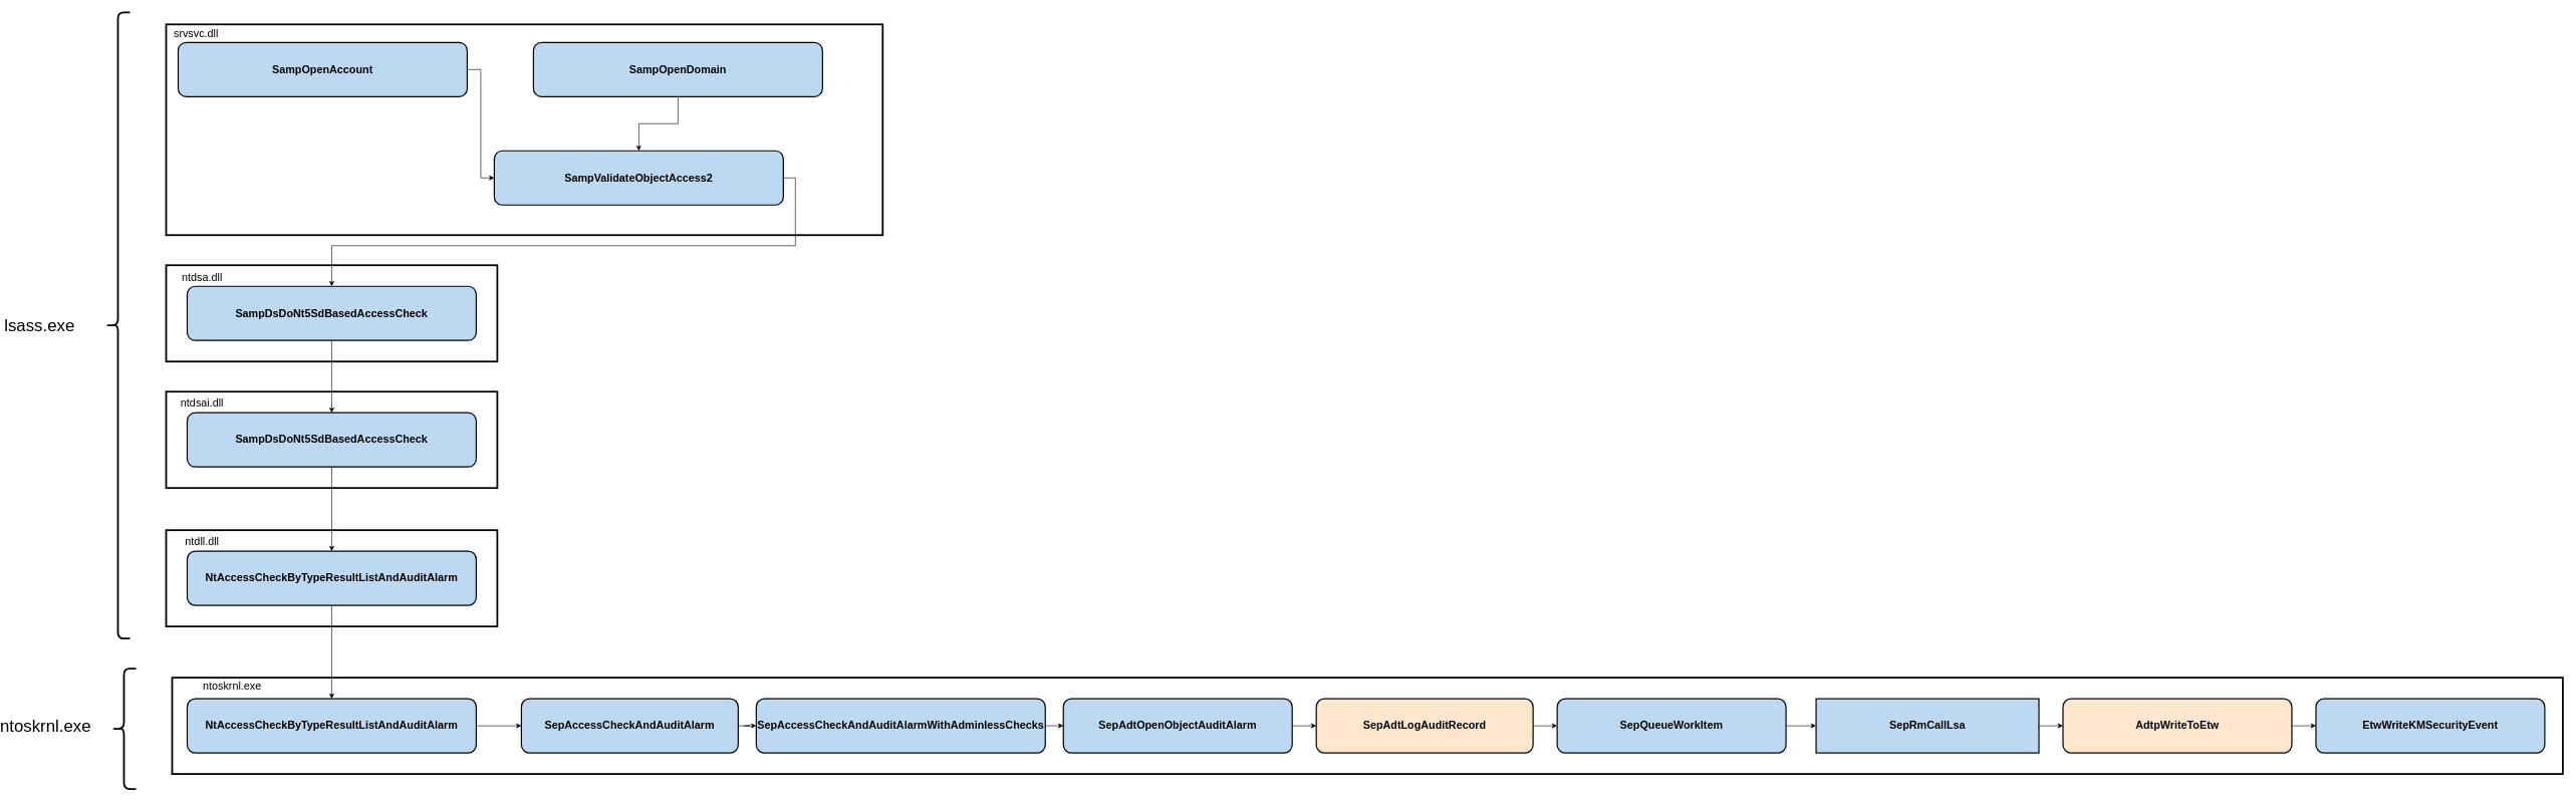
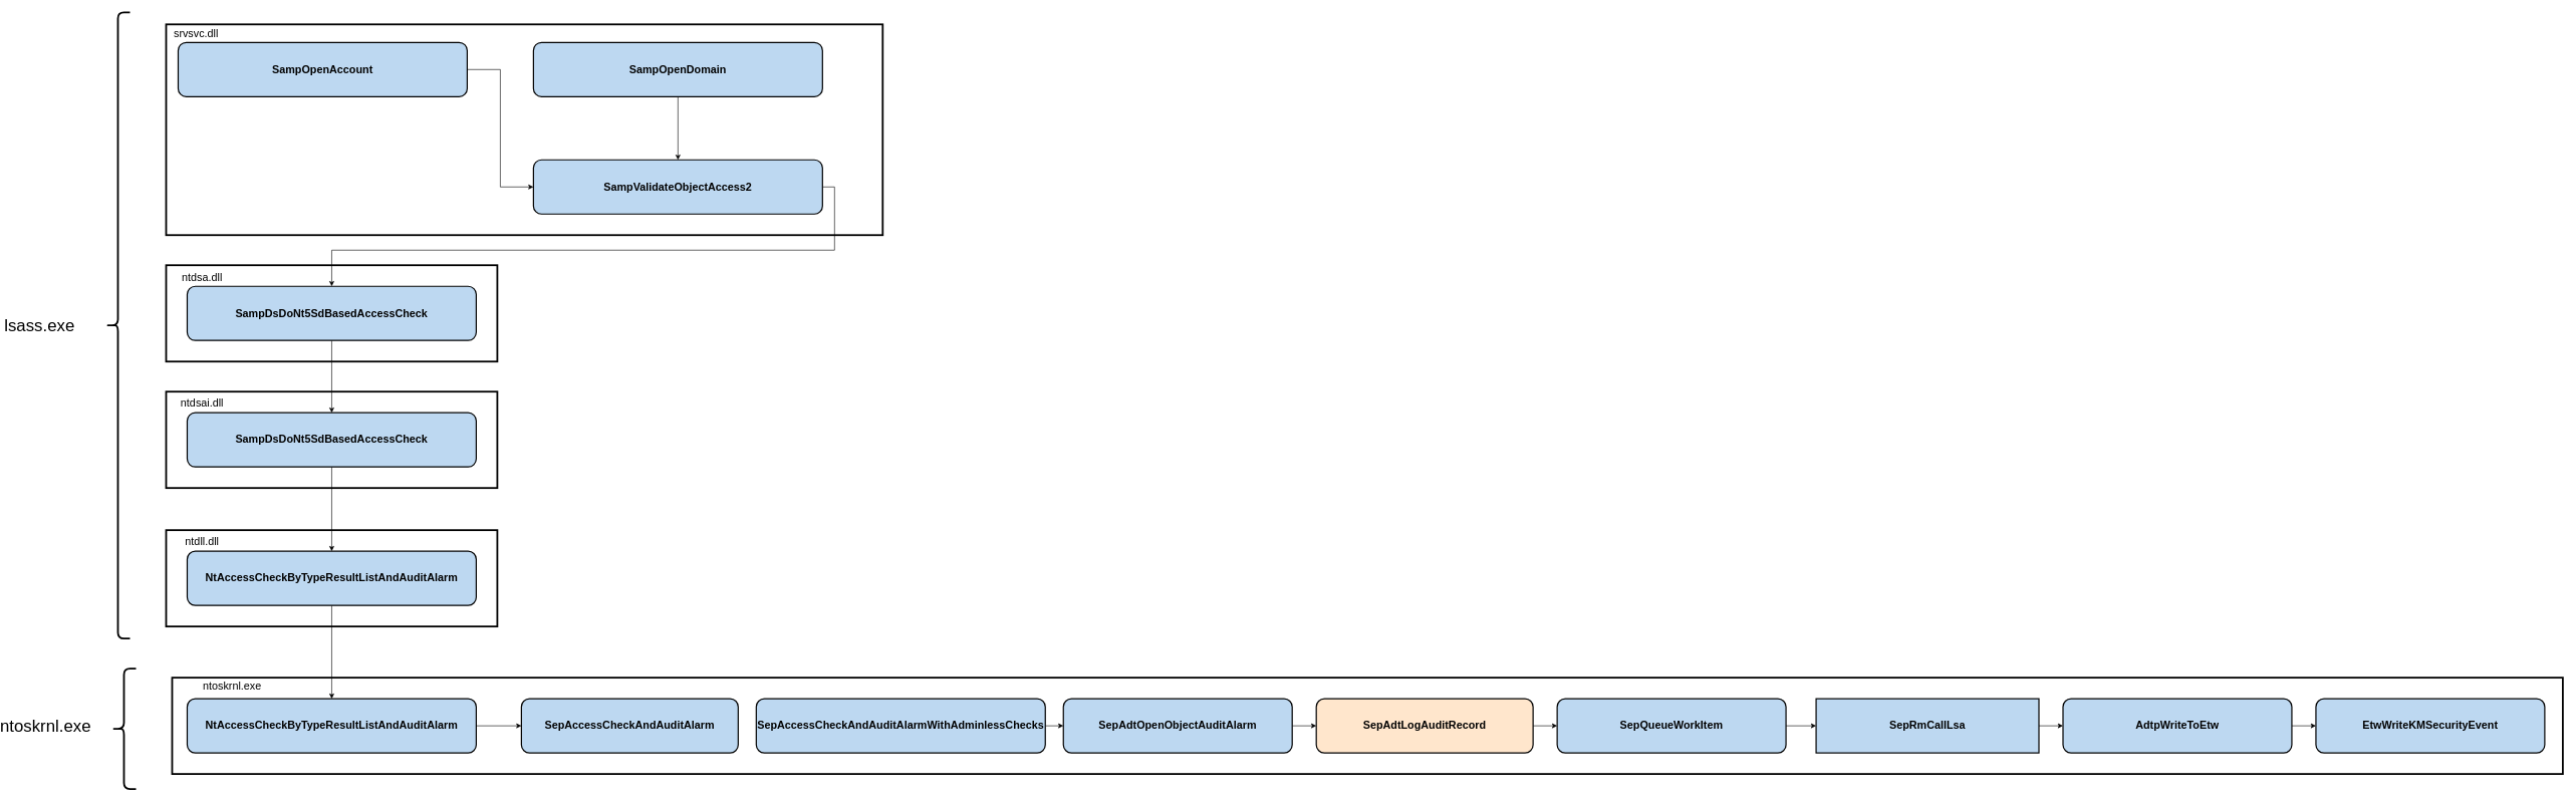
- <mxCell id="42" value="&lt;b&gt;SampValidateObjectAccess2&lt;/b&gt;" style="rounded=1;whiteSpace=wrap;html=1;fontSize=18;strokeWidth=2;fillColor=#BDD8F1;" vertex="1" parent="1"><mxGeometry x="805" y="250" width="480" height="90" as="geometry" /></mxCell>
+ <mxCell id="42" value="&lt;b&gt;SampValidateObjectAccess2&lt;/b&gt;" style="rounded=1;whiteSpace=wrap;html=1;fontSize=18;strokeWidth=2;fillColor=#BDD8F1;" vertex="1" parent="1"><mxGeometry x="870" y="265" width="480" height="90" as="geometry" /></mxCell>
- <mxCell id="19" style="edgeStyle=orthogonalEdgeStyle;rounded=0;orthogonalLoop=1;jettySize=auto;html=1;" edge="1" parent="1" source="20" target="13"><mxGeometry relative="1" as="geometry" /></mxCell>
- <mxCell id="17" value="&lt;b&gt;AdtpWriteToEtw&lt;/b&gt;" style="rounded=1;whiteSpace=wrap;html=1;fontSize=18;strokeWidth=2;fillColor=#ffe6cc;" vertex="1" parent="1"><mxGeometry x="3410" y="1160" width="380" height="90" as="geometry" /></mxCell>
+ <mxCell id="17" value="&lt;b&gt;AdtpWriteToEtw&lt;/b&gt;" style="rounded=1;whiteSpace=wrap;html=1;fontSize=18;strokeWidth=2;fillColor=#BDD8F1;" vertex="1" parent="1"><mxGeometry x="3410" y="1160" width="380" height="90" as="geometry" /></mxCell>
